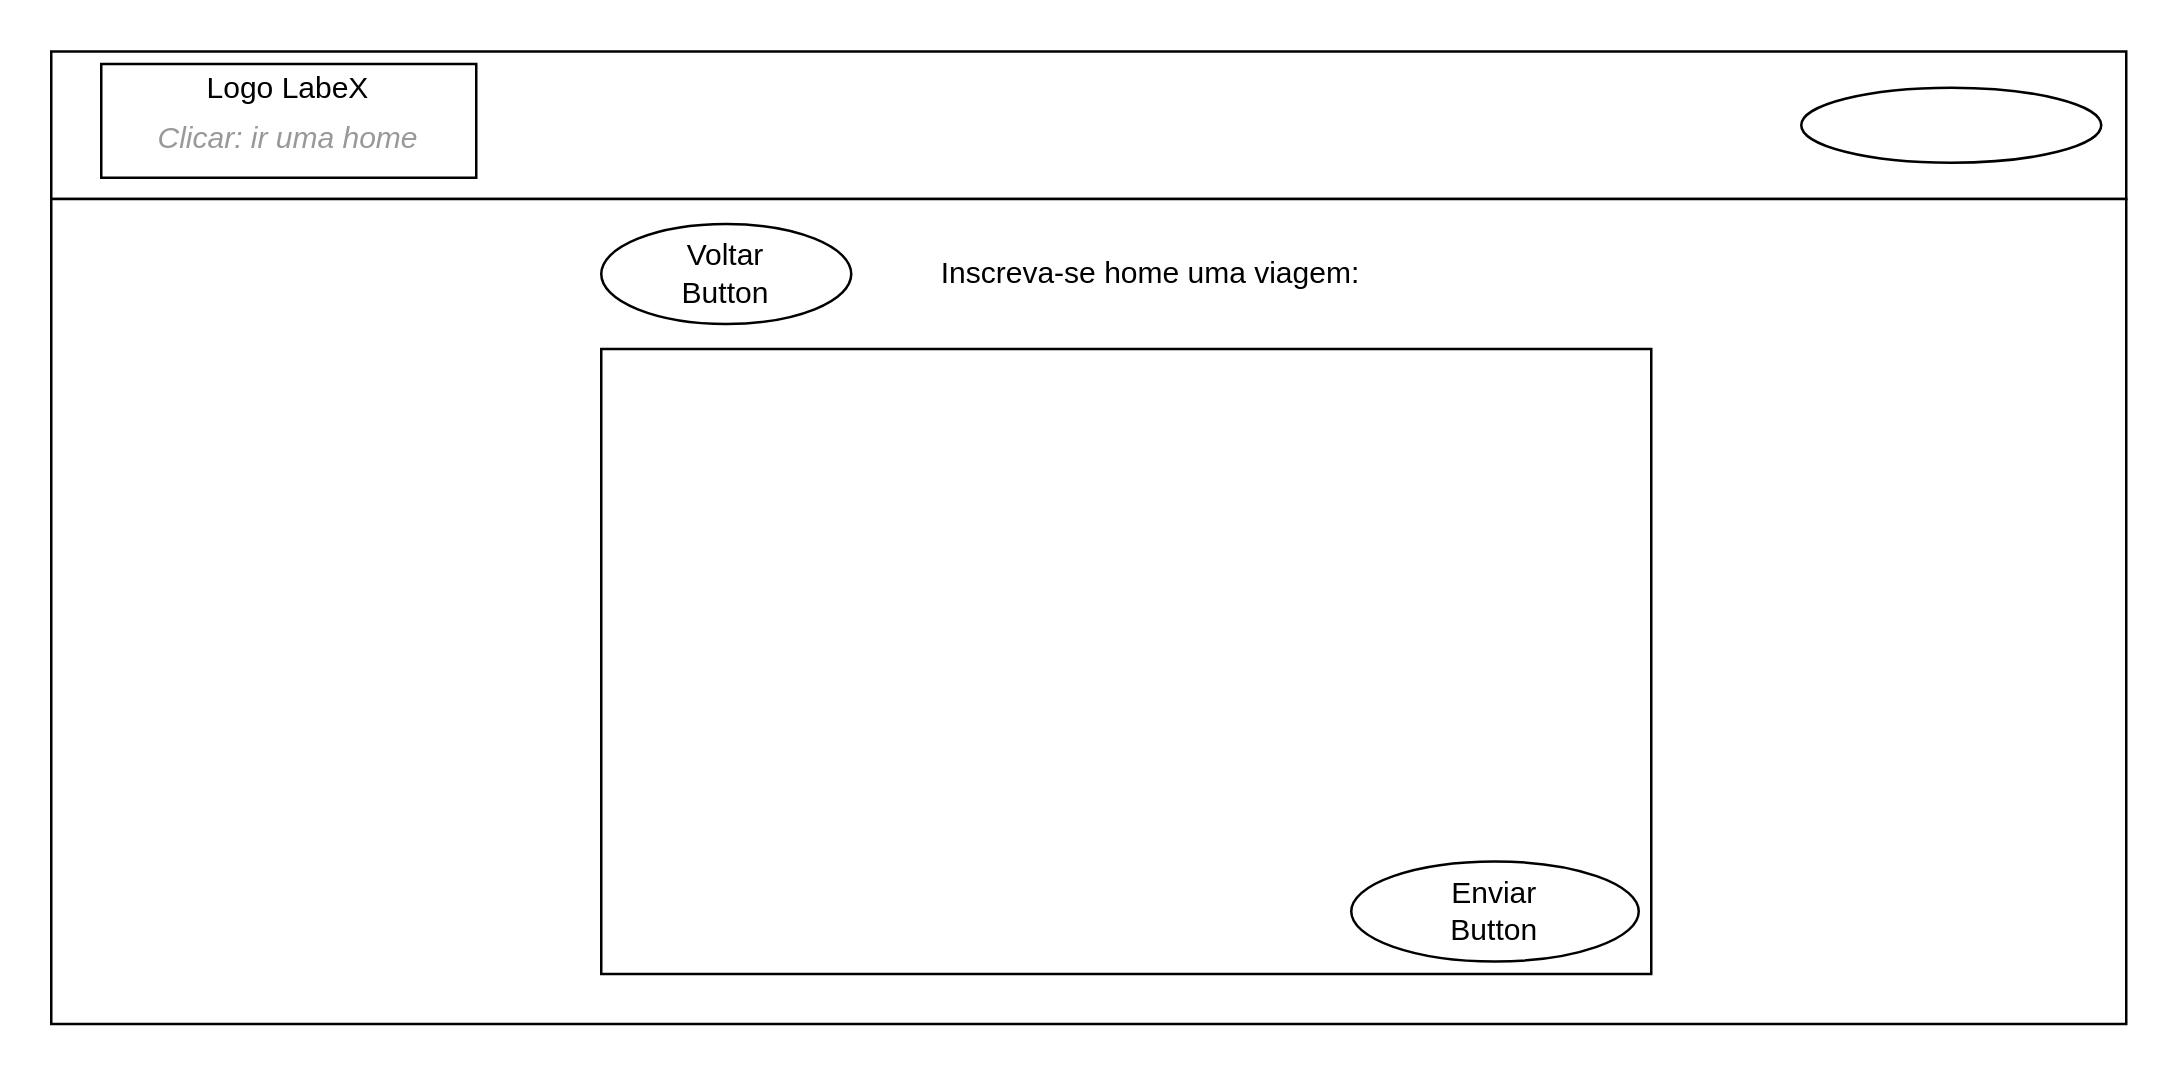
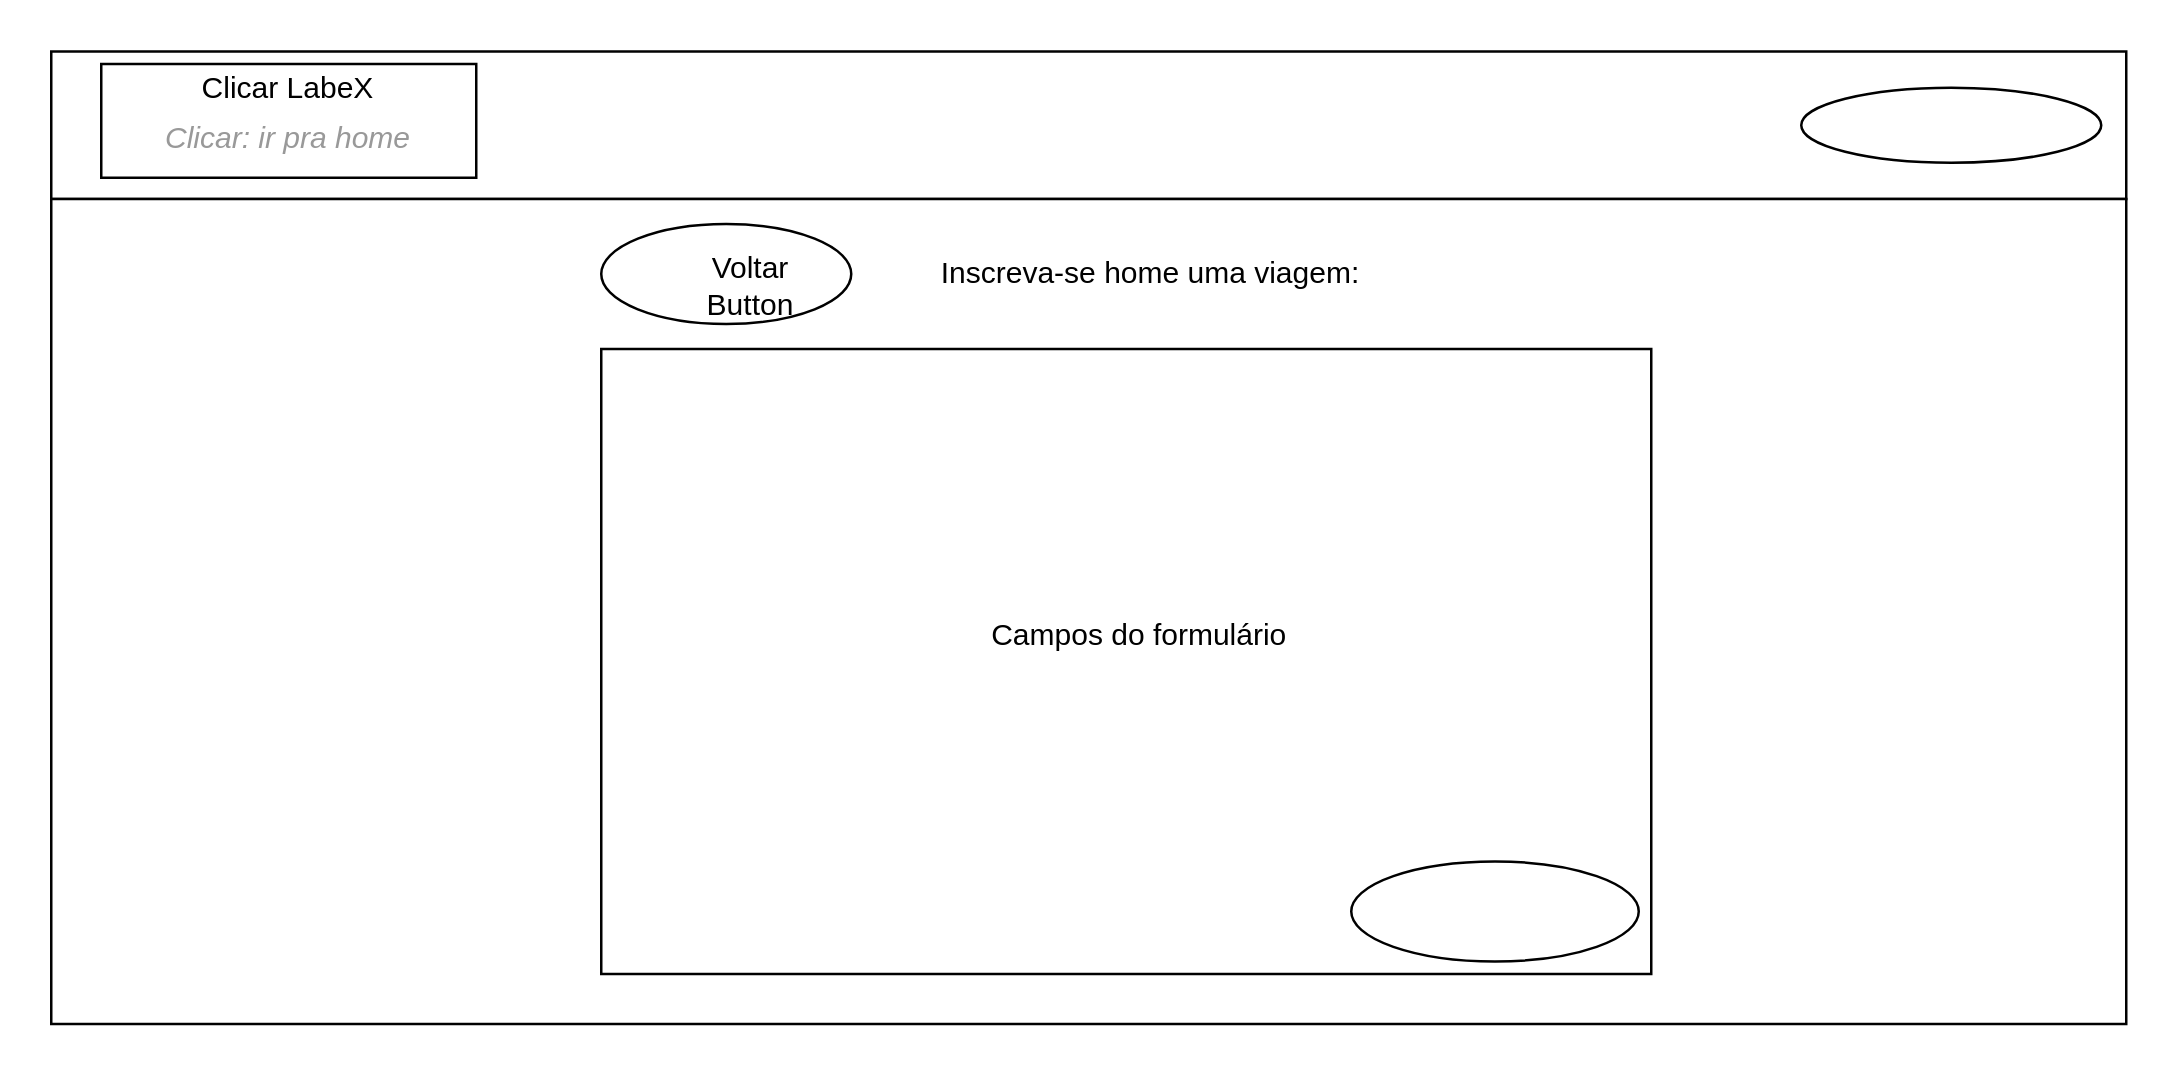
- <mxCell id="6" value="Logo LabeX" style="text;html=1;strokeColor=none;fillColor=none;align=center;verticalAlign=middle;whiteSpace=wrap;rounded=0;" vertex="1" parent="1"><mxGeometry x="65" y="25" width="100" height="20" as="geometry" /></mxCell>
+ <mxCell id="6" value="Clicar LabeX" style="text;html=1;strokeColor=none;fillColor=none;align=center;verticalAlign=middle;whiteSpace=wrap;rounded=0;" vertex="1" parent="1"><mxGeometry x="65" y="25" width="100" height="20" as="geometry" /></mxCell>
- <mxCell id="14" value="&lt;font color=&quot;#999999&quot;&gt;&lt;i&gt;Clicar: ir uma home&lt;/i&gt;&lt;/font&gt;" style="text;html=1;strokeColor=none;fillColor=none;align=center;verticalAlign=middle;whiteSpace=wrap;rounded=0;" vertex="1" parent="1"><mxGeometry x="55" y="44.5" width="120" height="20" as="geometry" /></mxCell>
+ <mxCell id="14" value="&lt;font color=&quot;#999999&quot;&gt;&lt;i&gt;Clicar: ir pra home&lt;/i&gt;&lt;/font&gt;" style="text;html=1;strokeColor=none;fillColor=none;align=center;verticalAlign=middle;whiteSpace=wrap;rounded=0;" vertex="1" parent="1"><mxGeometry x="55" y="44.5" width="120" height="20" as="geometry" /></mxCell>
- <mxCell id="12" value="Voltar Button" style="text;html=1;strokeColor=none;fillColor=none;align=center;verticalAlign=middle;whiteSpace=wrap;rounded=0;" vertex="1" parent="1"><mxGeometry x="270" y="99" width="40" height="20" as="geometry" /></mxCell>
+ <mxCell id="12" value="Voltar Button" style="text;html=1;strokeColor=none;fillColor=none;align=center;verticalAlign=middle;whiteSpace=wrap;rounded=0;" vertex="1" parent="1"><mxGeometry x="280" y="104" width="40" height="20" as="geometry" /></mxCell>
+ <mxCell id="9" value="&lt;div align=&quot;center&quot;&gt;Campos do formulário&lt;/div&gt;" style="text;html=1;strokeColor=none;fillColor=none;align=center;verticalAlign=middle;whiteSpace=wrap;rounded=0;" vertex="1" parent="1"><mxGeometry x="382.5" y="164" width="145" height="180" as="geometry" /></mxCell>
- <mxCell id="13" value="&lt;div&gt;Enviar&lt;/div&gt;&lt;div&gt;Button&lt;br&gt;&lt;/div&gt;" style="text;html=1;strokeColor=none;fillColor=none;align=center;verticalAlign=middle;whiteSpace=wrap;rounded=0;" vertex="1" parent="1"><mxGeometry x="560" y="354" width="75" height="20" as="geometry" /></mxCell>
